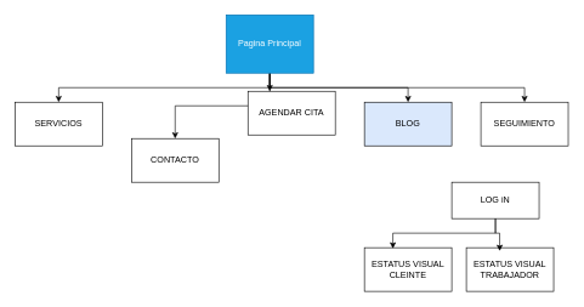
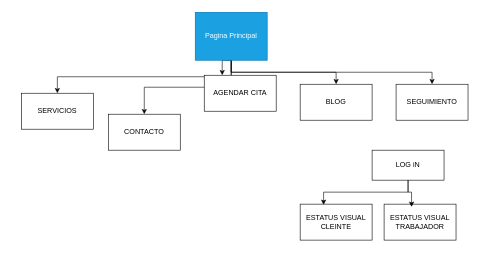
- <mxCell id="7" value="Pagina Principal" style="rounded=0;whiteSpace=wrap;html=1;fillColor=#1ba1e2;fontColor=#ffffff;strokeColor=#006EAF;" parent="1" vertex="1"><mxGeometry x="310" y="20" width="120" height="80" as="geometry" /></mxCell>
+ <mxCell id="7" value="Pagina Principal" style="rounded=0;whiteSpace=wrap;html=1;fillColor=#1ba1e2;fontColor=#ffffff;strokeColor=#006EAF;" parent="1" vertex="1"><mxGeometry x="325" y="20" width="120" height="80" as="geometry" /></mxCell>
- <mxCell id="8" value="SERVICIOS" style="rounded=0;whiteSpace=wrap;html=1;" parent="1" vertex="1"><mxGeometry x="20" y="140" width="120" height="60" as="geometry" /></mxCell>
+ <mxCell id="8" value="SERVICIOS" style="rounded=0;whiteSpace=wrap;html=1;" parent="1" vertex="1"><mxGeometry x="35" y="155" width="120" height="60" as="geometry" /></mxCell>
- <mxCell id="11" value="BLOG" style="rounded=0;whiteSpace=wrap;html=1;fillColor=#dae8fc;" parent="1" vertex="1"><mxGeometry x="500" y="140" width="120" height="60" as="geometry" /></mxCell>
+ <mxCell id="11" value="BLOG" style="rounded=0;whiteSpace=wrap;html=1;" parent="1" vertex="1"><mxGeometry x="500" y="140" width="120" height="60" as="geometry" /></mxCell>
